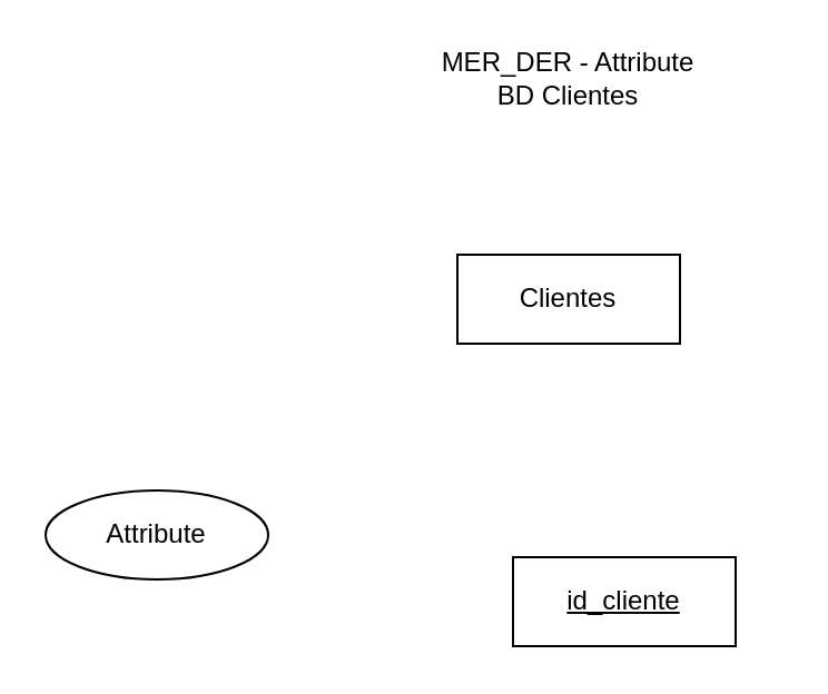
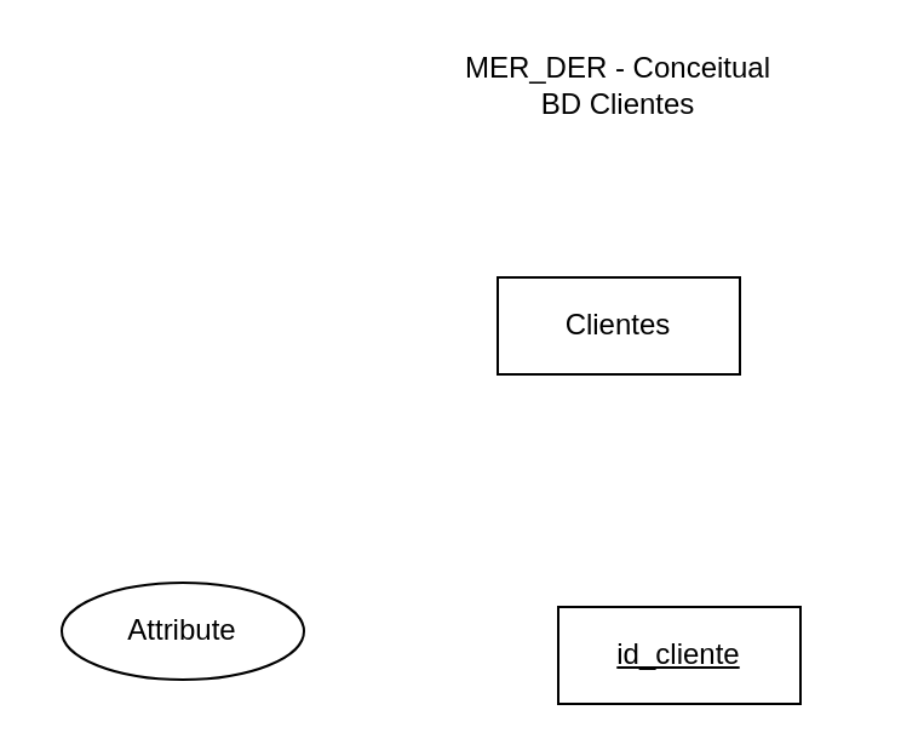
- <mxCell id="3" value="MER_DER - Attribute&lt;br&gt;BD Clientes" style="text;html=1;strokeColor=none;fillColor=none;align=center;verticalAlign=middle;whiteSpace=wrap;rounded=0;" vertex="1" parent="1"><mxGeometry x="160" y="20" width="190" height="30" as="geometry" /></mxCell>
+ <mxCell id="3" value="MER_DER - Conceitual&lt;br&gt;BD Clientes" style="text;html=1;strokeColor=none;fillColor=none;align=center;verticalAlign=middle;whiteSpace=wrap;rounded=0;" vertex="1" parent="1"><mxGeometry x="160" y="20" width="190" height="30" as="geometry" /></mxCell>
- <mxCell id="4" value="Attribute" style="ellipse;whiteSpace=wrap;html=1;align=center;" vertex="1" parent="1"><mxGeometry x="20" y="220" width="100" height="40" as="geometry" /></mxCell>
+ <mxCell id="4" value="Attribute" style="ellipse;whiteSpace=wrap;html=1;align=center;" vertex="1" parent="1"><mxGeometry x="25" y="240" width="100" height="40" as="geometry" /></mxCell>
